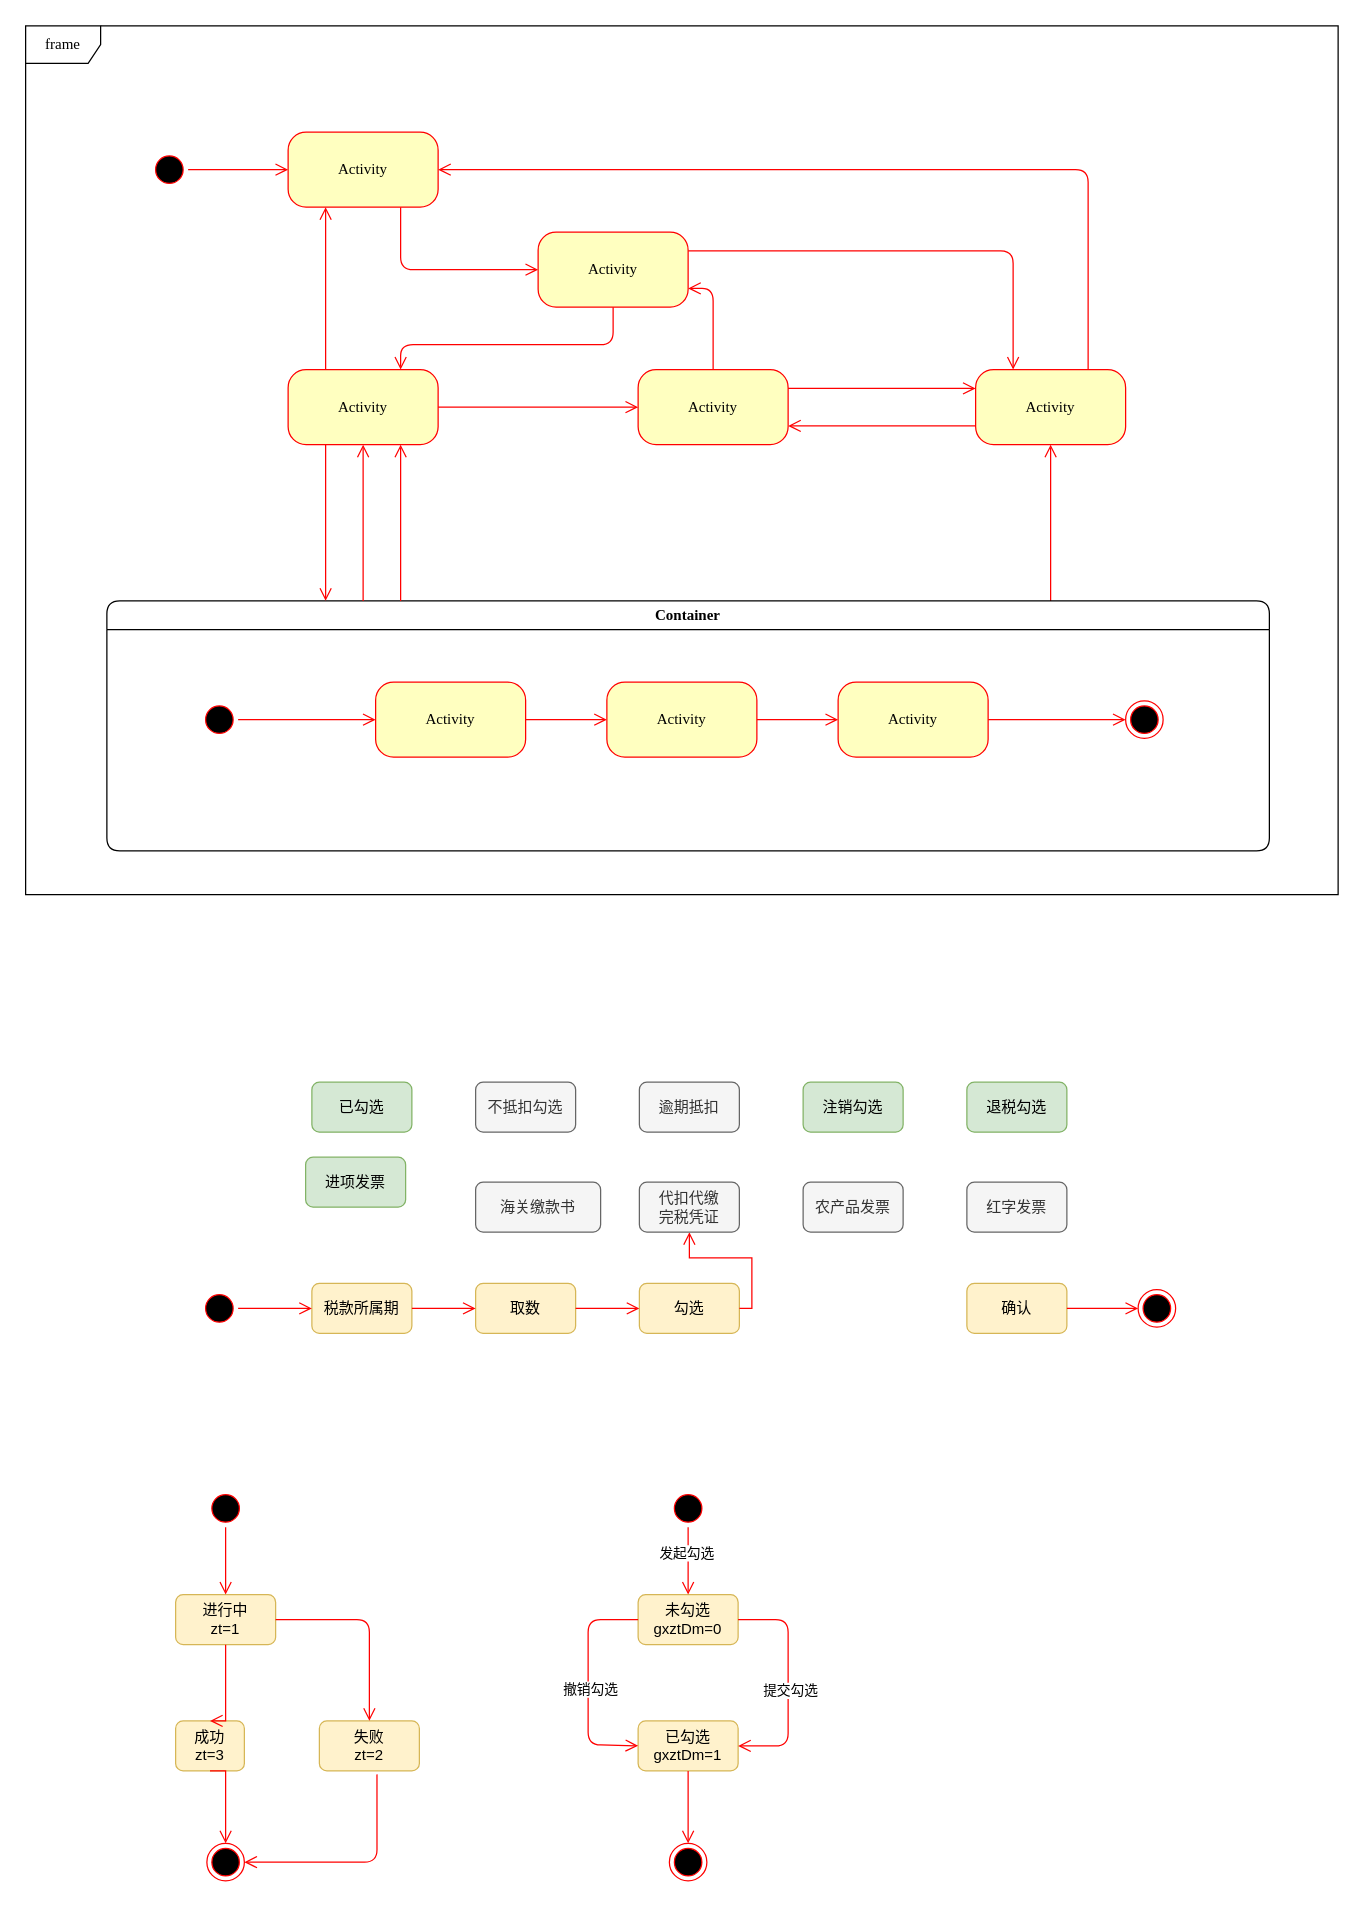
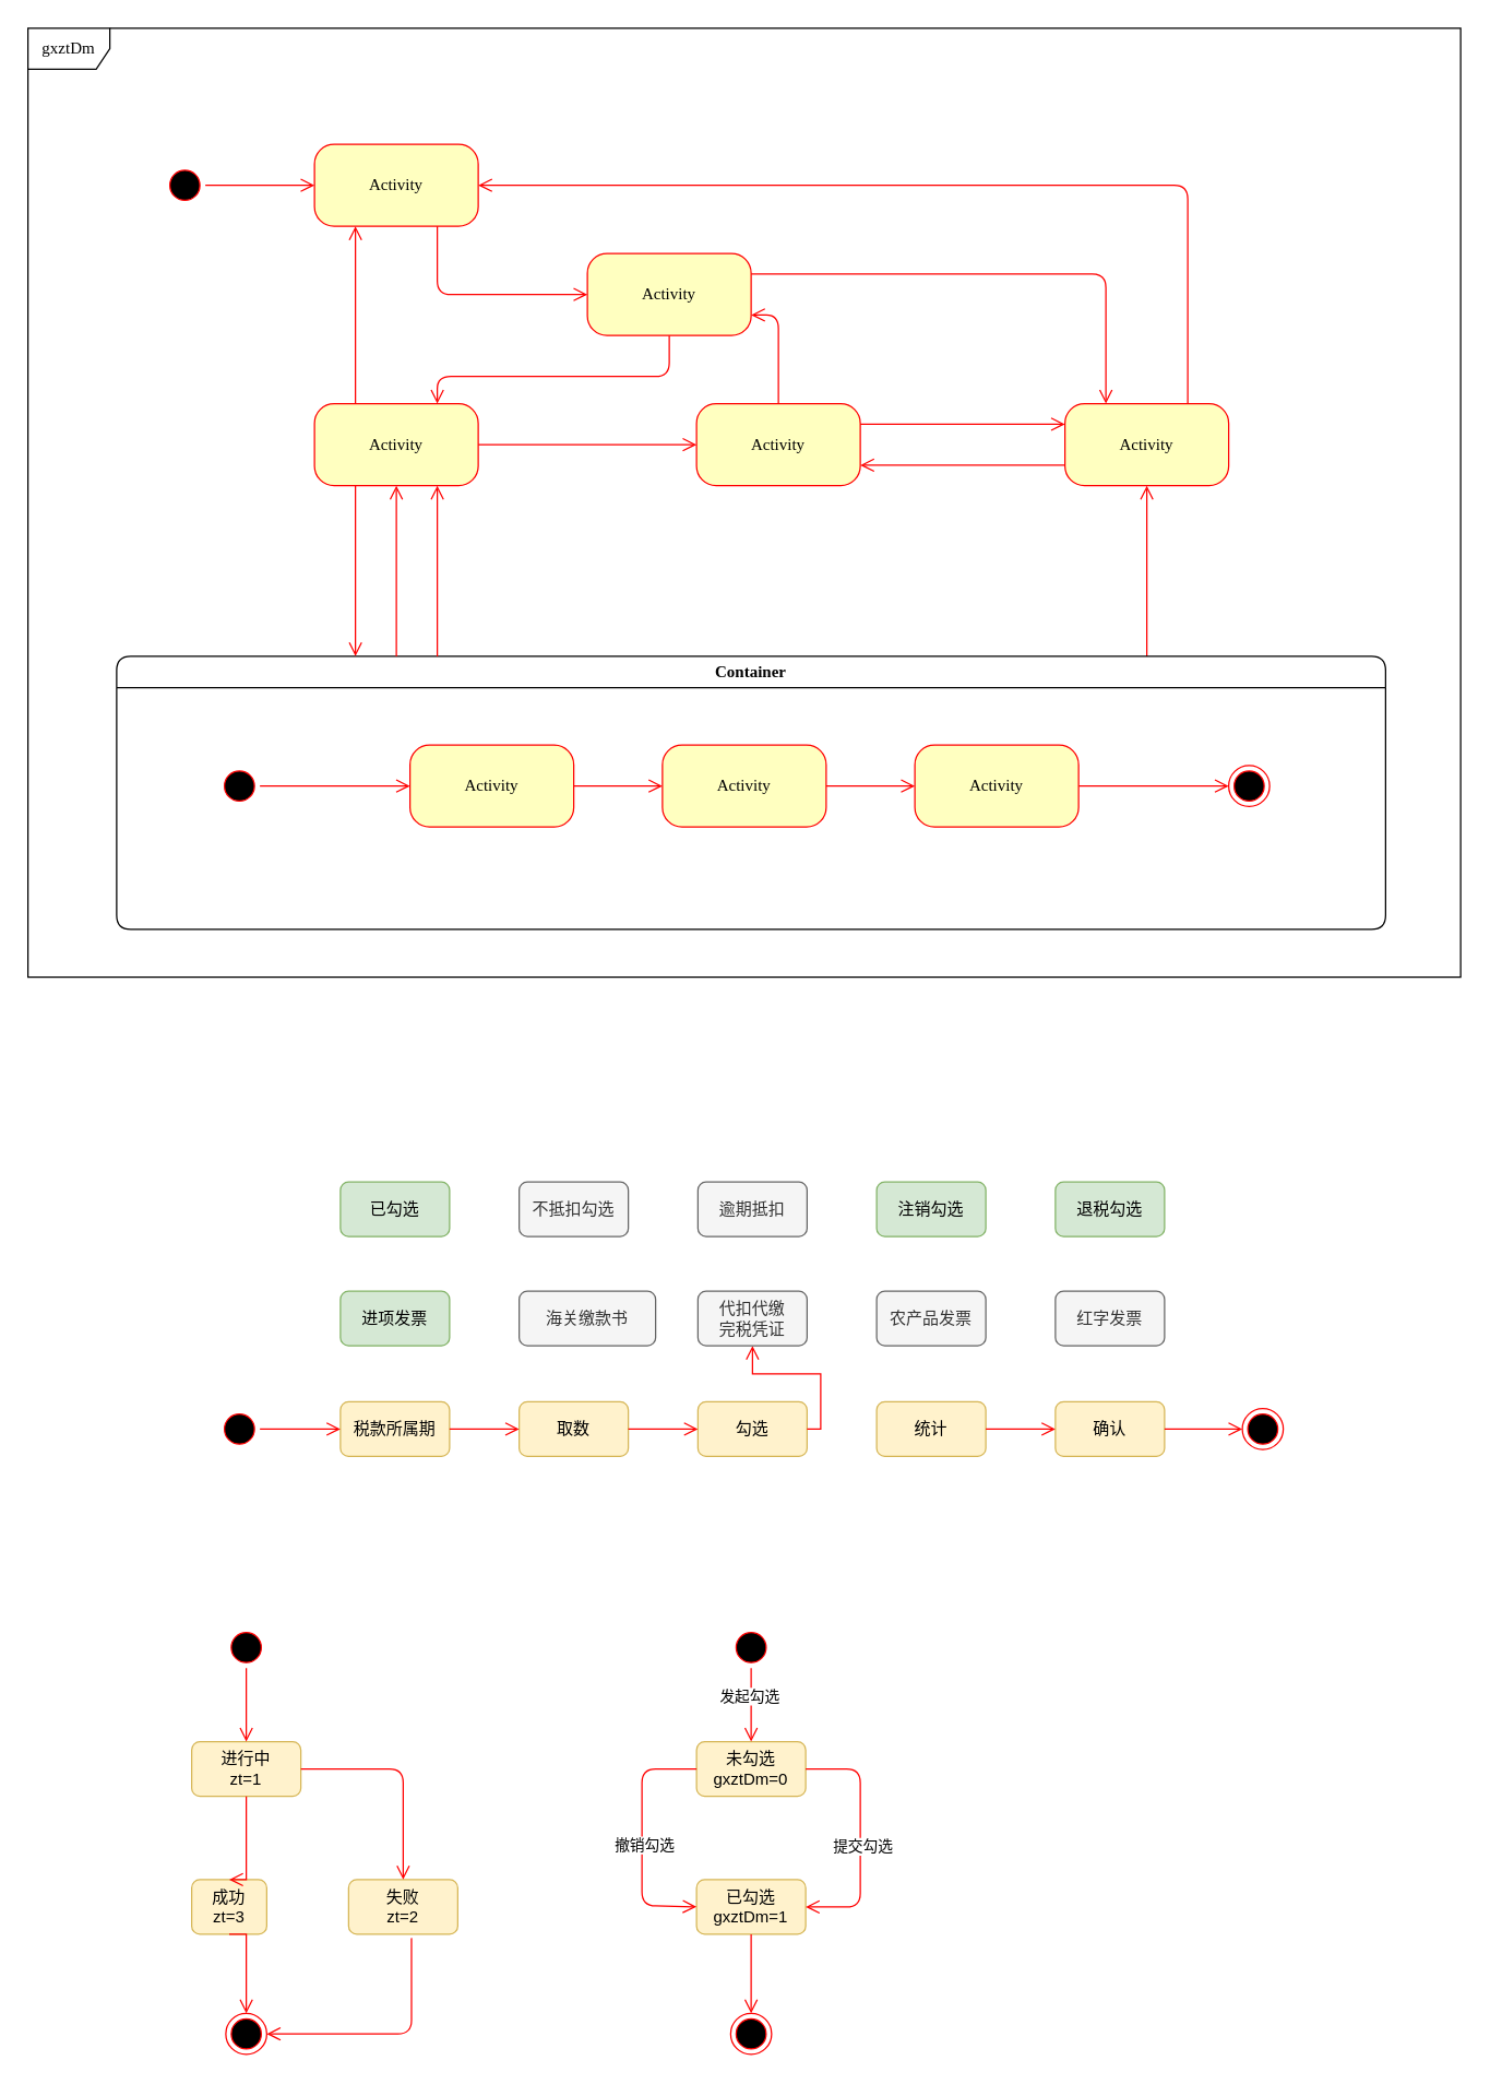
- <mxCell id="22" value="frame" style="shape=umlFrame;whiteSpace=wrap;html=1;rounded=1;shadow=0;comic=0;labelBackgroundColor=none;strokeWidth=1;fontFamily=Verdana;fontSize=12;align=center;movable=1;resizable=1;rotatable=1;deletable=1;editable=1;locked=0;connectable=1;" parent="1" vertex="1"><mxGeometry x="20" y="20" width="1050" height="695" as="geometry" /></mxCell>
+ <mxCell id="22" value="gxztDm" style="shape=umlFrame;whiteSpace=wrap;html=1;rounded=1;shadow=0;comic=0;labelBackgroundColor=none;strokeWidth=1;fontFamily=Verdana;fontSize=12;align=center;movable=1;resizable=1;rotatable=1;deletable=1;editable=1;locked=0;connectable=1;" parent="1" vertex="1"><mxGeometry x="20" y="20" width="1050" height="695" as="geometry" /></mxCell>
- <mxCell id="51" value="进项发票" style="whiteSpace=wrap;html=1;rounded=1;aspect=fixed;fillColor=#d5e8d4;strokeColor=#82b366;" parent="1" vertex="1"><mxGeometry x="244" y="925" width="80" height="40" as="geometry" /></mxCell>
+ <mxCell id="51" value="进项发票" style="whiteSpace=wrap;html=1;rounded=1;aspect=fixed;fillColor=#d5e8d4;strokeColor=#82b366;" parent="1" vertex="1"><mxGeometry x="249" y="945" width="80" height="40" as="geometry" /></mxCell>
+ <mxCell id="41" value="统计" style="rounded=1;whiteSpace=wrap;html=1;fillColor=#fff2cc;strokeColor=#d6b656;" parent="1" vertex="1"><mxGeometry x="642" y="1026" width="80" height="40" as="geometry" /></mxCell>
+ <mxCell id="49" value="" style="edgeStyle=orthogonalEdgeStyle;html=1;verticalAlign=bottom;endArrow=open;endSize=8;strokeColor=#ff0000;rounded=0;entryX=0;entryY=0.5;entryDx=0;entryDy=0;exitX=1;exitY=0.5;exitDx=0;exitDy=0;" parent="1" source="41" target="42" edge="1"><mxGeometry relative="1" as="geometry"><mxPoint x="644" y="1056" as="targetPoint" /><mxPoint x="644" y="1121" as="sourcePoint" /></mxGeometry></mxCell>
